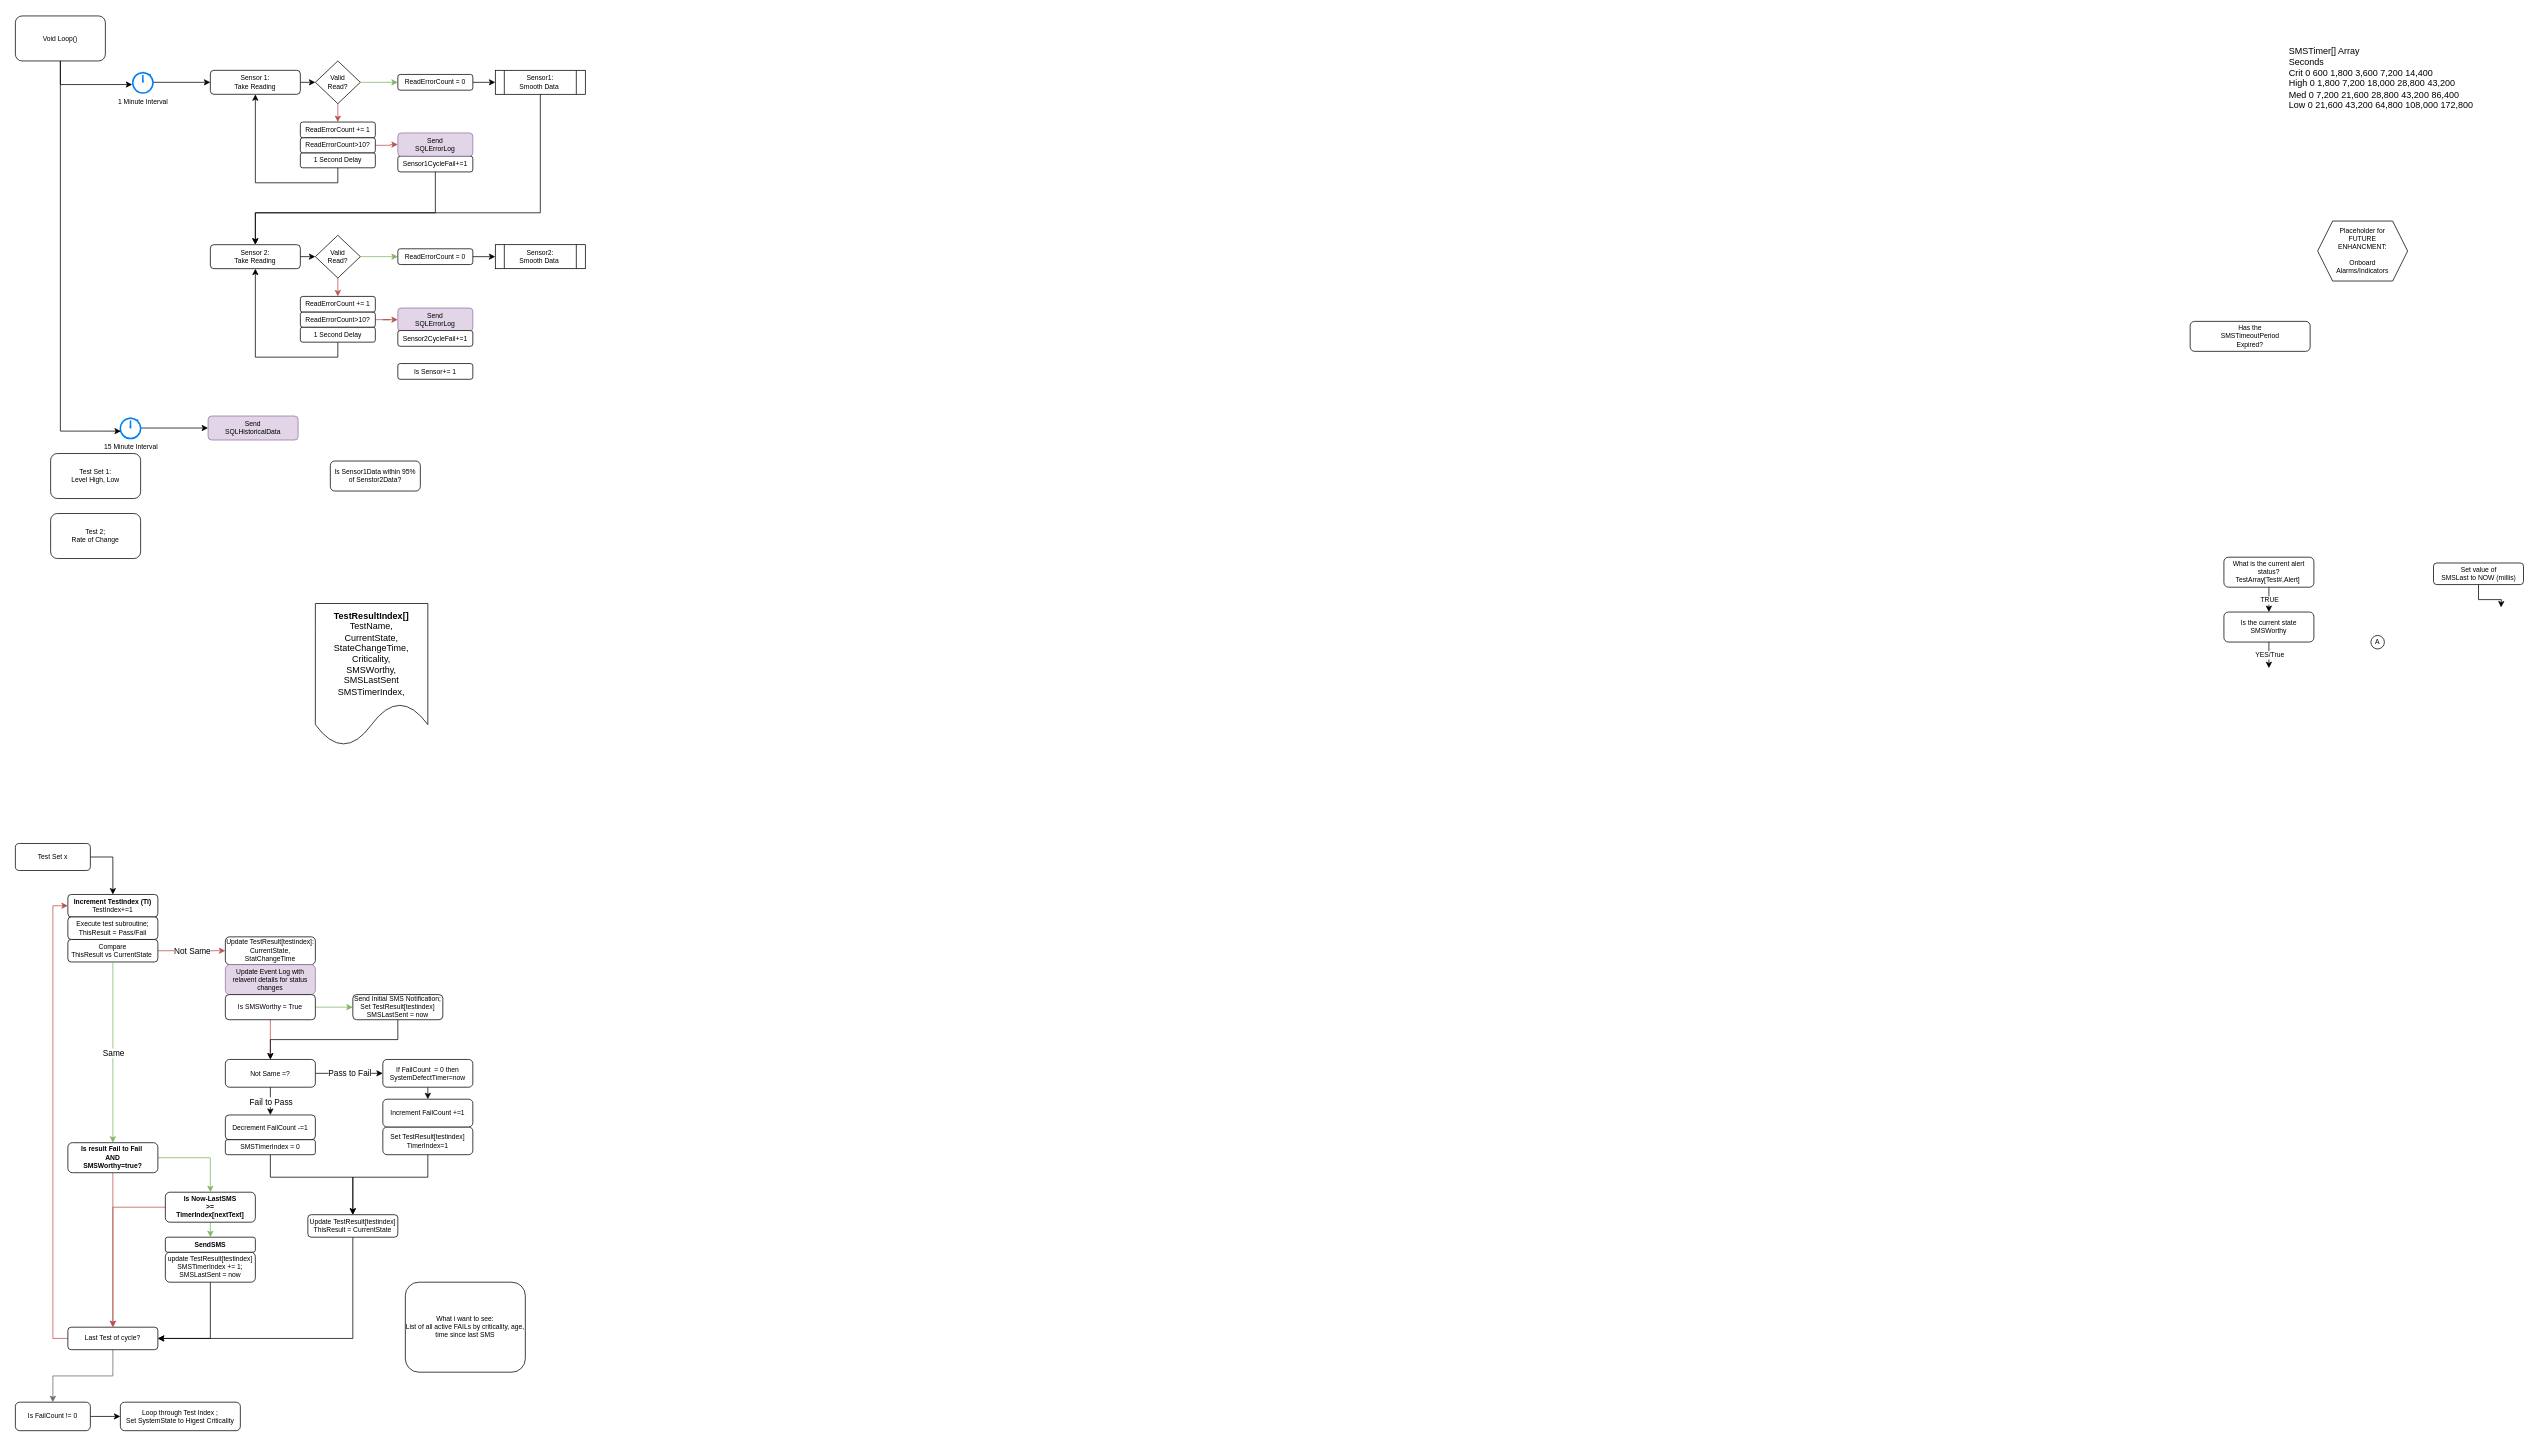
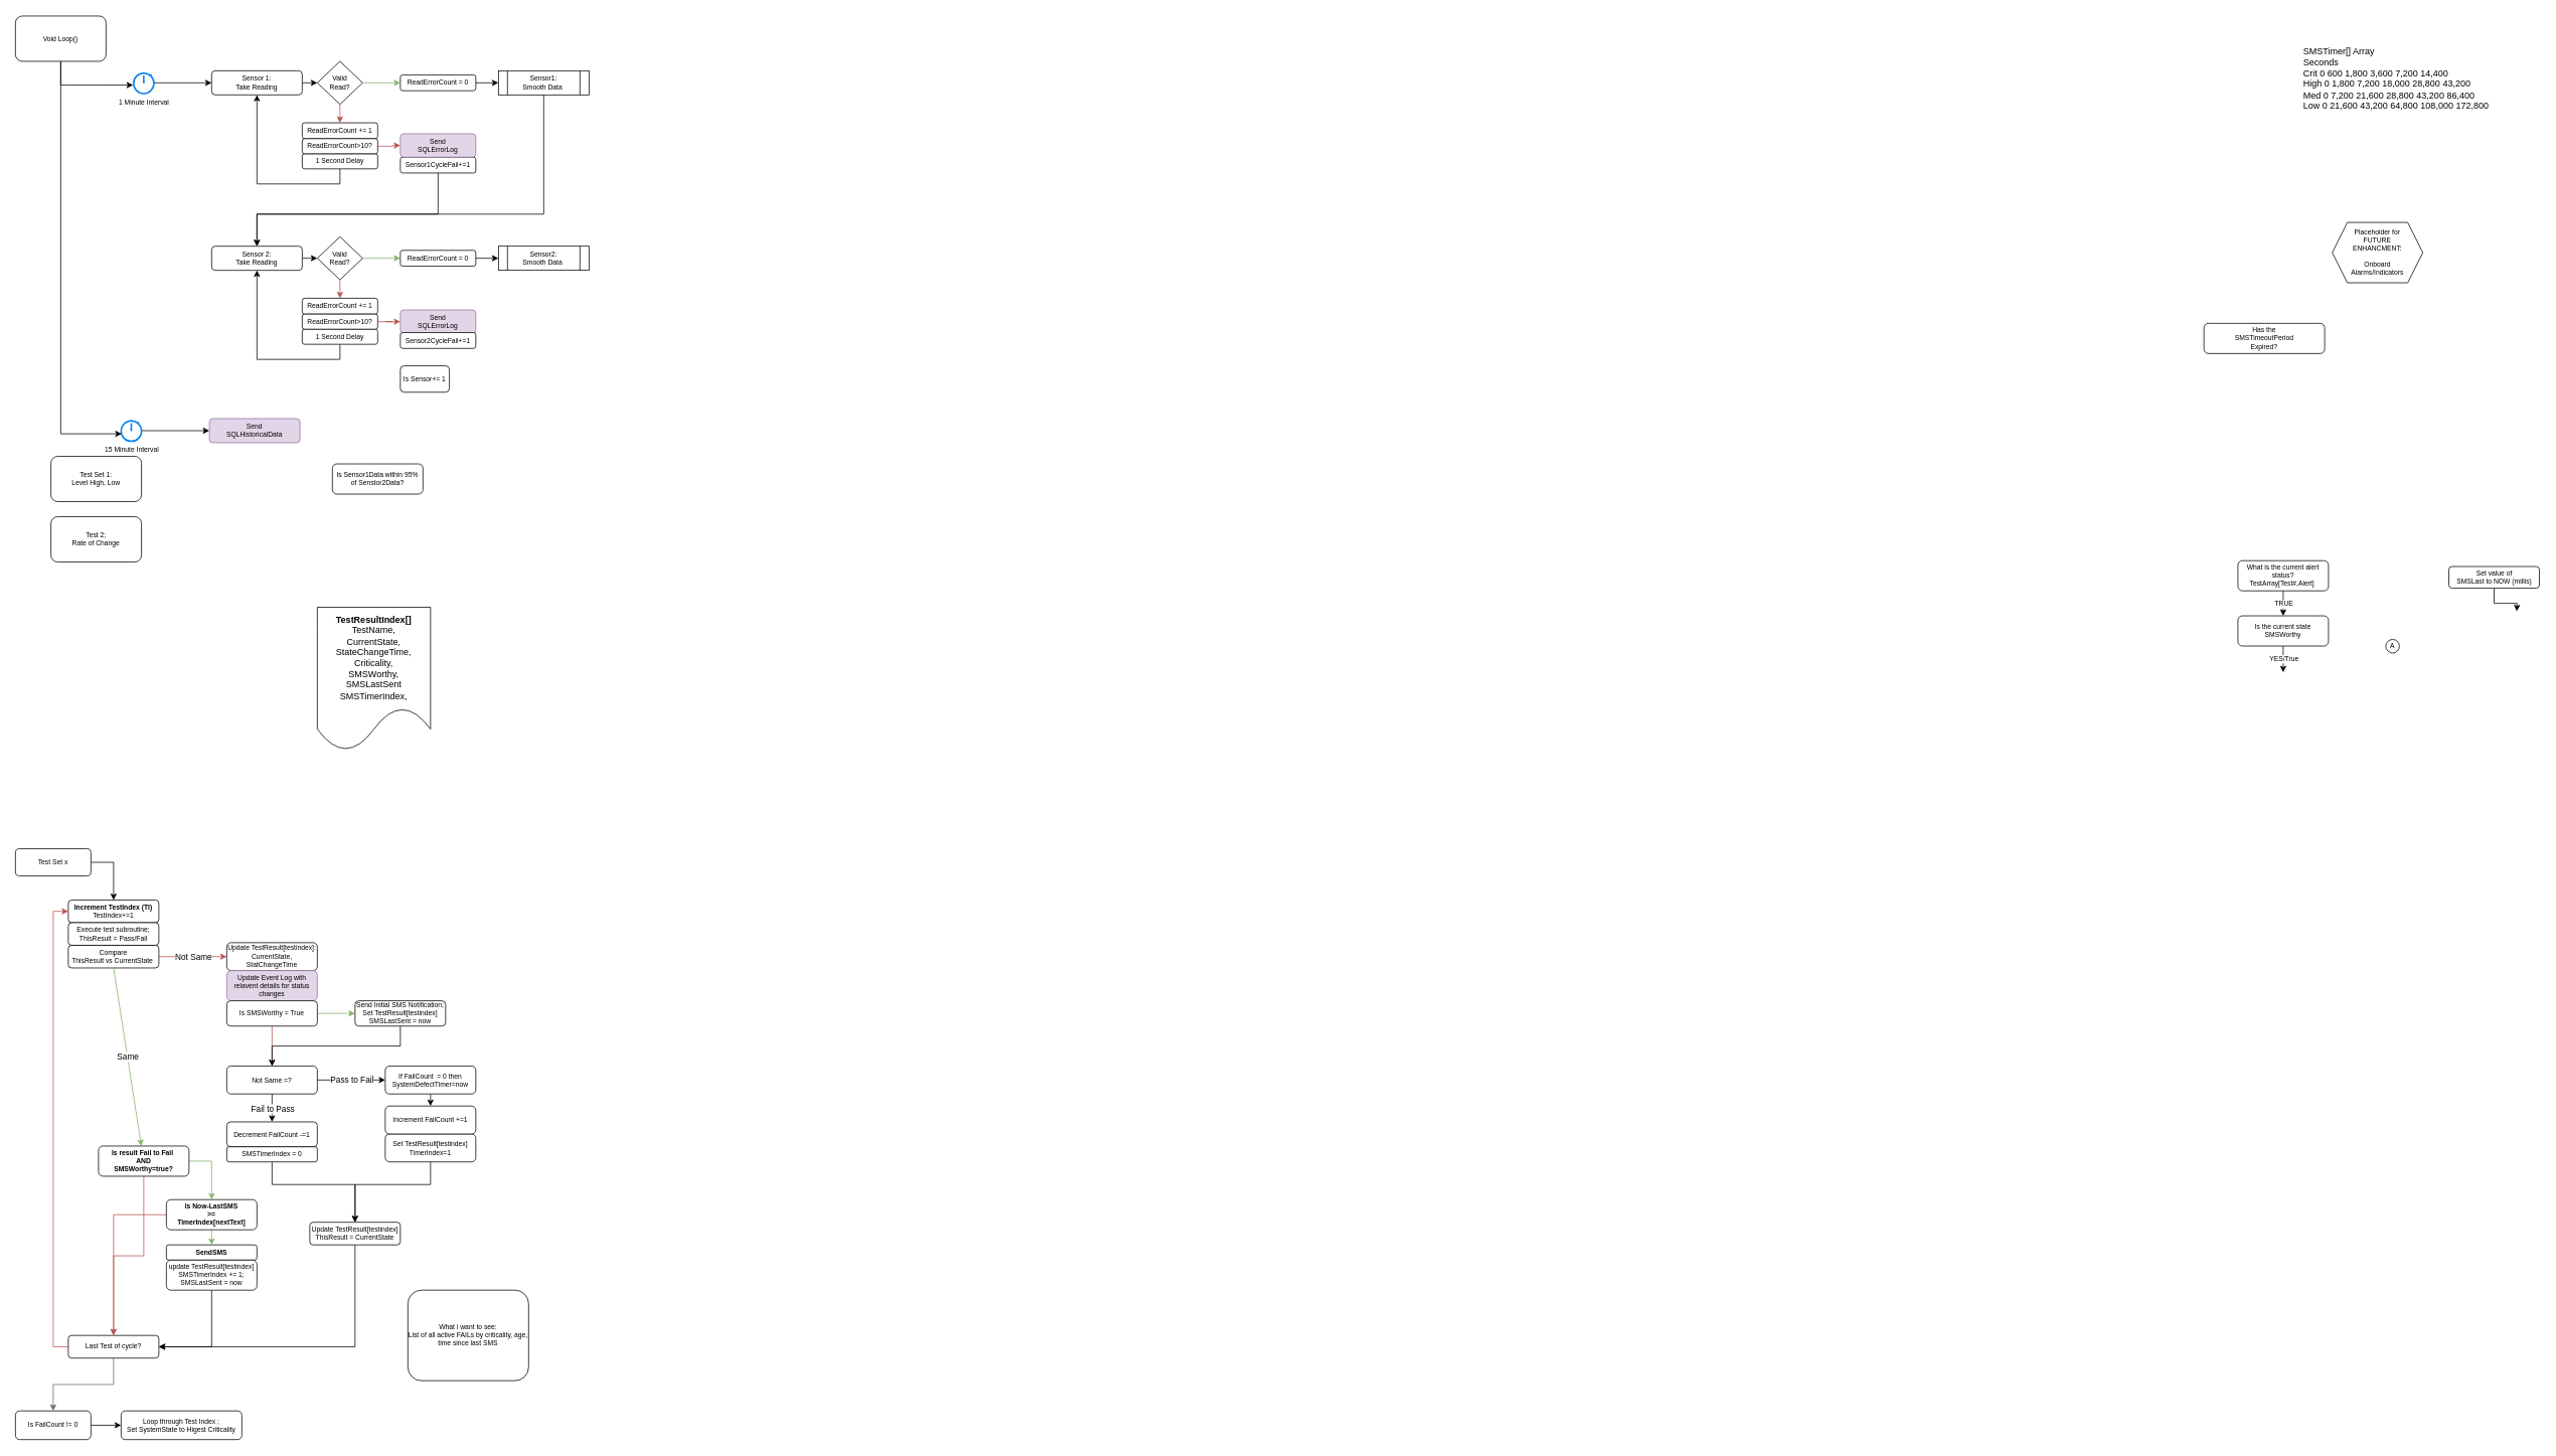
- <mxCell id="104" value="Is Sensor+= 1" style="rounded=1;whiteSpace=wrap;html=1;fontSize=9;" parent="1" vertex="1"><mxGeometry x="530" y="484" width="100" height="21" as="geometry" /></mxCell>
+ <mxCell id="104" value="Is Sensor+= 1" style="rounded=1;whiteSpace=wrap;html=1;fontSize=9;" parent="1" vertex="1"><mxGeometry x="530" y="484" width="65" height="35" as="geometry" /></mxCell>
- <mxCell id="100" value="&lt;b&gt;Is result Fail to Fail&amp;nbsp;&lt;br&gt;AND&lt;br&gt;&lt;/b&gt;&lt;b&gt;SMSWorthy=true?&lt;/b&gt;&lt;b&gt;&lt;br&gt;&lt;/b&gt;" style="rounded=1;whiteSpace=wrap;html=1;fontSize=9;" parent="1" vertex="1"><mxGeometry x="90" y="1523" width="120" height="40" as="geometry" /></mxCell>
+ <mxCell id="100" value="&lt;b&gt;Is result Fail to Fail&amp;nbsp;&lt;br&gt;AND&lt;br&gt;&lt;/b&gt;&lt;b&gt;SMSWorthy=true?&lt;/b&gt;&lt;b&gt;&lt;br&gt;&lt;/b&gt;" style="rounded=1;whiteSpace=wrap;html=1;fontSize=9;" parent="1" vertex="1"><mxGeometry x="130" y="1518" width="120" height="40" as="geometry" /></mxCell>
